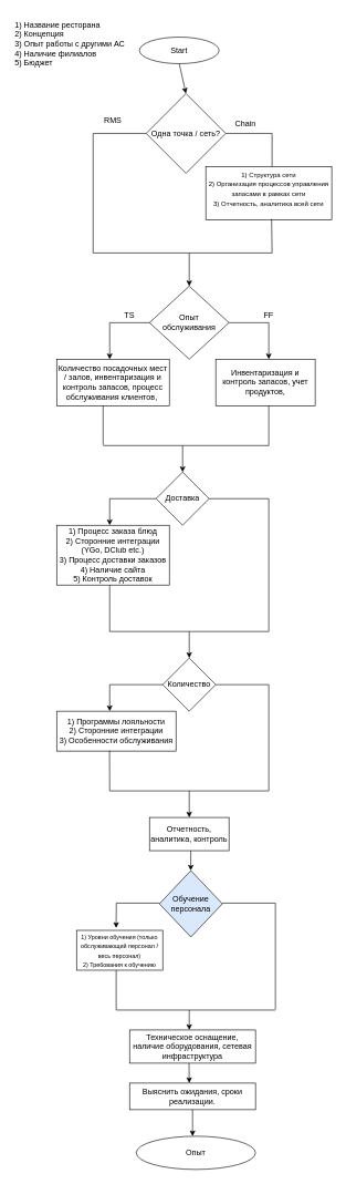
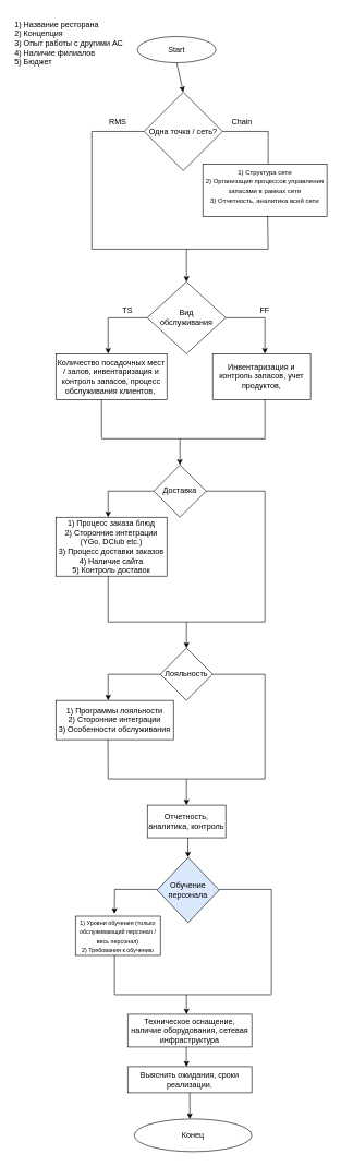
- <mxCell id="6" value="RMS" style="text;html=1;strokeColor=none;fillColor=none;align=center;verticalAlign=middle;whiteSpace=wrap;rounded=0;" vertex="1" parent="1"><mxGeometry x="140" y="165" width="60" height="30" as="geometry" /></mxCell>
+ <mxCell id="6" value="RMS" style="text;html=1;strokeColor=none;fillColor=none;align=center;verticalAlign=middle;whiteSpace=wrap;rounded=0;" vertex="1" parent="1"><mxGeometry x="150" y="170" width="60" height="30" as="geometry" /></mxCell>
- <mxCell id="9" value="Опыт&lt;br&gt;обслуживания" style="rhombus;whiteSpace=wrap;html=1;" vertex="1" parent="1"><mxGeometry x="225" y="430" width="120" height="110" as="geometry" /></mxCell>
+ <mxCell id="9" value="Вид&lt;br&gt;обслуживания" style="rhombus;whiteSpace=wrap;html=1;" vertex="1" parent="1"><mxGeometry x="225" y="430" width="120" height="110" as="geometry" /></mxCell>
- <mxCell id="26" value="Количество" style="rhombus;whiteSpace=wrap;html=1;" vertex="1" parent="1"><mxGeometry x="245" y="990" width="80" height="80" as="geometry" /></mxCell>
+ <mxCell id="26" value="Лояльность" style="rhombus;whiteSpace=wrap;html=1;" vertex="1" parent="1"><mxGeometry x="245" y="990" width="80" height="80" as="geometry" /></mxCell>
- <mxCell id="47" value="Опыт" style="ellipse;whiteSpace=wrap;html=1;" vertex="1" parent="1"><mxGeometry x="205" y="1710" width="180" height="50" as="geometry" /></mxCell>
+ <mxCell id="47" value="Конец" style="ellipse;whiteSpace=wrap;html=1;" vertex="1" parent="1"><mxGeometry x="205" y="1710" width="180" height="50" as="geometry" /></mxCell>
